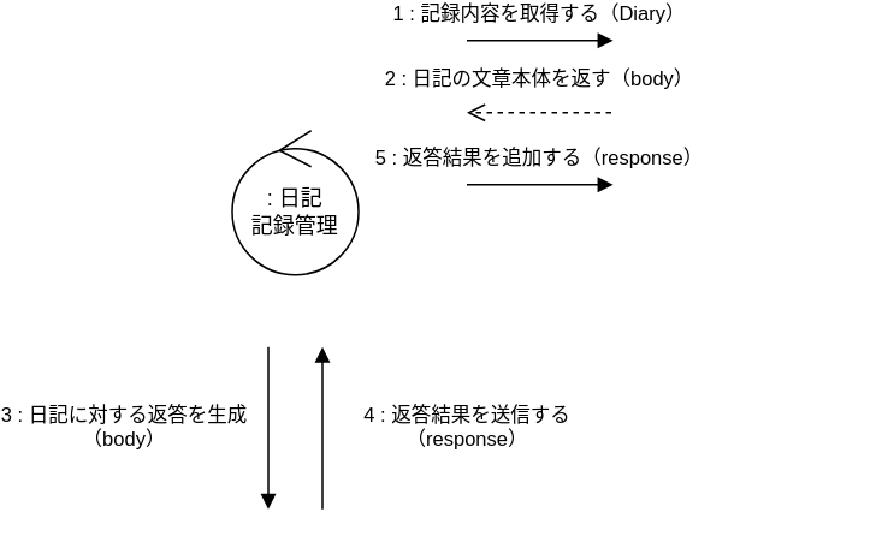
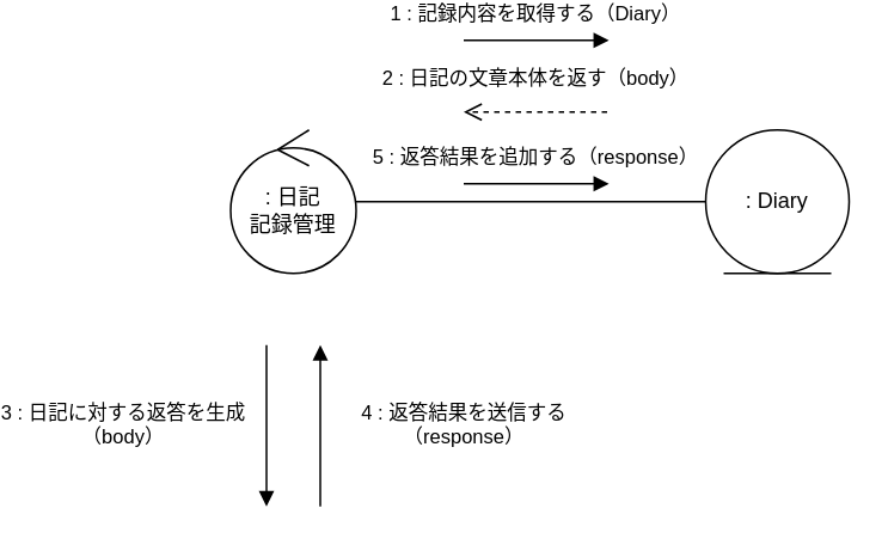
+ <mxCell id="2" style="edgeStyle=none;html=1;rounded=0;endArrow=none;endFill=0;" parent="1" source="3" target="4" edge="1"><mxGeometry relative="1" as="geometry" /></mxCell>
+ <mxCell id="4" value=": Diary" style="ellipse;shape=umlEntity;whiteSpace=wrap;html=1;" parent="1" vertex="1"><mxGeometry x="285" y="70" width="80" height="80" as="geometry" /></mxCell>
